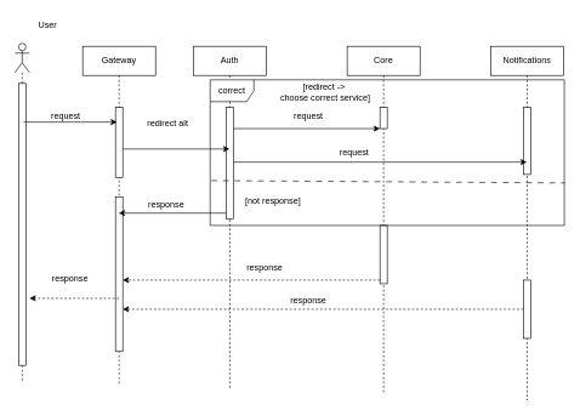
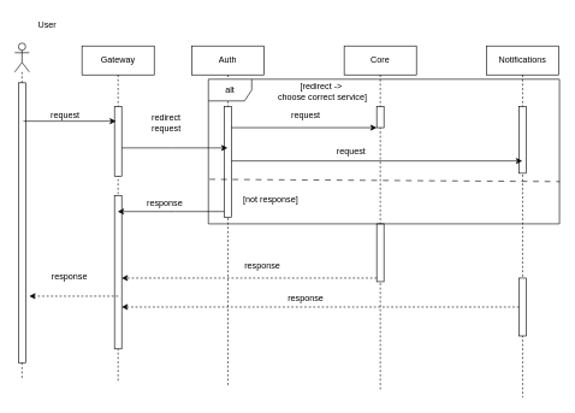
- <mxCell id="22" value="correct" style="shape=umlFrame;whiteSpace=wrap;html=1;pointerEvents=0;" vertex="1" parent="1"><mxGeometry x="288" y="109" width="486" height="200" as="geometry" /></mxCell>
+ <mxCell id="22" value="alt" style="shape=umlFrame;whiteSpace=wrap;html=1;pointerEvents=0;" vertex="1" parent="1"><mxGeometry x="288" y="109" width="486" height="200" as="geometry" /></mxCell>
- <mxCell id="24" value="redirect alt" style="text;html=1;align=center;verticalAlign=middle;whiteSpace=wrap;rounded=0;" vertex="1" parent="1"><mxGeometry x="200" y="154" width="60" height="30" as="geometry" /></mxCell>
+ <mxCell id="24" value="redirect request" style="text;html=1;align=center;verticalAlign=middle;whiteSpace=wrap;rounded=0;" vertex="1" parent="1"><mxGeometry x="200" y="154" width="60" height="30" as="geometry" /></mxCell>
